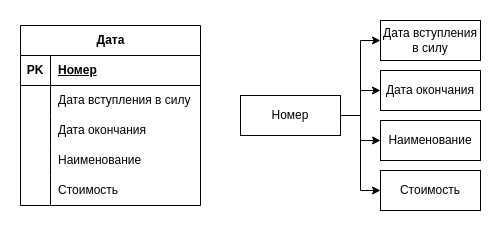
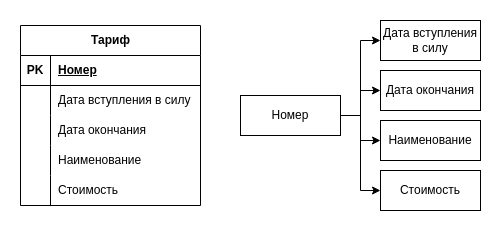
- <mxCell id="2" value="Дата" style="shape=table;startSize=30;container=1;collapsible=1;childLayout=tableLayout;fixedRows=1;rowLines=0;fontStyle=1;align=center;resizeLast=1;html=1;" parent="1" vertex="1"><mxGeometry x="20" y="25" width="180" height="180" as="geometry" /></mxCell>
+ <mxCell id="2" value="Тариф" style="shape=table;startSize=30;container=1;collapsible=1;childLayout=tableLayout;fixedRows=1;rowLines=0;fontStyle=1;align=center;resizeLast=1;html=1;" parent="1" vertex="1"><mxGeometry x="20" y="25" width="180" height="180" as="geometry" /></mxCell>
